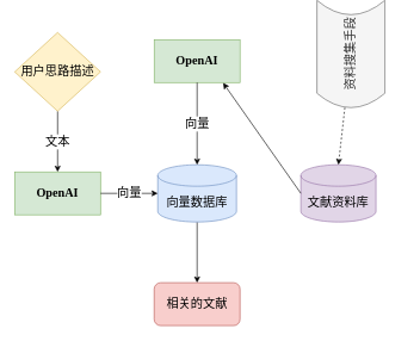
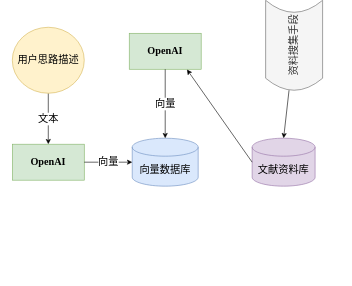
- <mxCell id="11" value="用户思路描述" style="rhombus;whiteSpace=wrap;html=1;fontFamily=simsun;fontSize=17;fillColor=#fff2cc;strokeColor=#d6b656;" vertex="1" parent="1"><mxGeometry x="20" y="38" width="120" height="110" as="geometry" /></mxCell>
+ <mxCell id="11" value="用户思路描述" style="ellipse;whiteSpace=wrap;html=1;fontFamily=simsun;fontSize=17;fillColor=#fff2cc;strokeColor=#d6b656;" vertex="1" parent="1"><mxGeometry x="20" y="38" width="120" height="110" as="geometry" /></mxCell>
- <mxCell id="13" style="edgeStyle=none;html=1;entryX=0.5;entryY=0;entryDx=0;entryDy=0;entryPerimeter=0;fontFamily=simsun;fontSize=17;dashed=1;" edge="1" parent="1" source="14" target="8"><mxGeometry relative="1" as="geometry" /></mxCell>
+ <mxCell id="13" style="edgeStyle=none;html=1;entryX=0.5;entryY=0;entryDx=0;entryDy=0;entryPerimeter=0;fontFamily=simsun;fontSize=17;" edge="1" parent="1" source="14" target="8"><mxGeometry relative="1" as="geometry" /></mxCell>
- <mxCell id="2" value="" style="edgeStyle=none;html=1;exitX=0.5;exitY=1;exitDx=0;exitDy=0;exitPerimeter=0;" edge="1" parent="1" source="4" target="3"><mxGeometry relative="1" as="geometry"><mxPoint x="170" y="303" as="sourcePoint" /></mxGeometry></mxCell>
- <mxCell id="3" value="相关的文献" style="rounded=1;whiteSpace=wrap;html=1;fillColor=#f8cecc;strokeColor=#b85450;fontFamily=simsun;fontSize=17;" vertex="1" parent="1"><mxGeometry x="215" y="388" width="120" height="60" as="geometry" /></mxCell>
